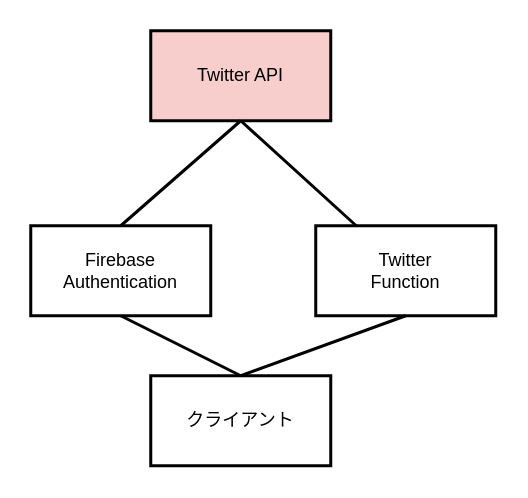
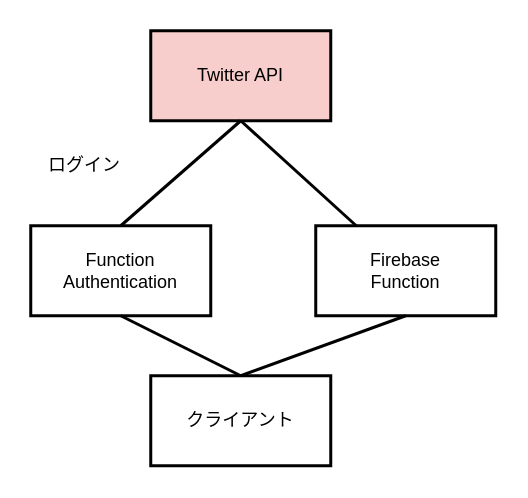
+ <mxCell id="10" value="ログイン" style="text;html=1;strokeColor=none;fillColor=none;align=left;verticalAlign=middle;whiteSpace=wrap;rounded=0;" vertex="1" parent="1"><mxGeometry x="30" y="100" width="130" height="20" as="geometry" /></mxCell>
- <mxCell id="7" value="Firebase Authentication" style="rounded=0;whiteSpace=wrap;html=1;strokeWidth=2;" vertex="1" parent="1"><mxGeometry x="20" y="150" width="120" height="60" as="geometry" /></mxCell>
+ <mxCell id="7" value="Function Authentication" style="rounded=0;whiteSpace=wrap;html=1;strokeWidth=2;" vertex="1" parent="1"><mxGeometry x="20" y="150" width="120" height="60" as="geometry" /></mxCell>
- <mxCell id="3" value="Twitter&lt;br&gt;Function" style="rounded=0;whiteSpace=wrap;html=1;strokeWidth=2;" vertex="1" parent="1"><mxGeometry x="210" y="150" width="120" height="60" as="geometry" /></mxCell>
+ <mxCell id="3" value="Firebase&lt;br&gt;Function" style="rounded=0;whiteSpace=wrap;html=1;strokeWidth=2;" vertex="1" parent="1"><mxGeometry x="210" y="150" width="120" height="60" as="geometry" /></mxCell>
